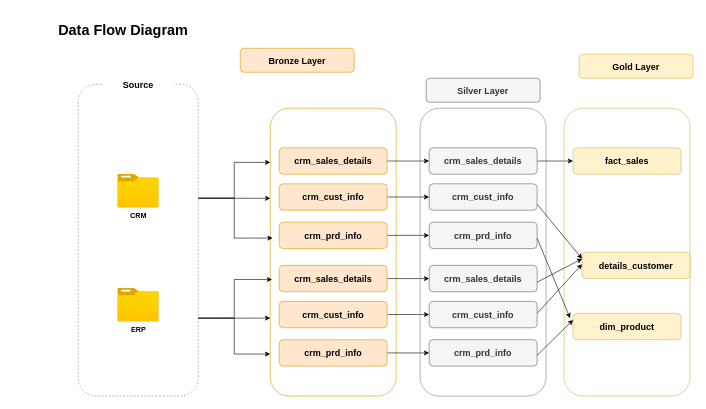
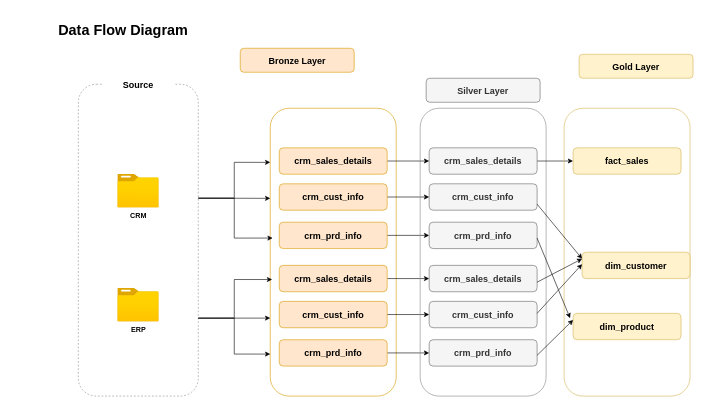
- <mxCell id="38" value="&lt;span style=&quot;font-size: 15px;&quot;&gt;&lt;b&gt;details_customer&lt;/b&gt;&lt;/span&gt;" style="rounded=1;whiteSpace=wrap;html=1;fillColor=#fff2cc;strokeColor=#d6b656;" vertex="1" parent="1"><mxGeometry x="970" y="420" width="180" height="44" as="geometry" /></mxCell>
+ <mxCell id="38" value="&lt;span style=&quot;font-size: 15px;&quot;&gt;&lt;b&gt;dim_customer&lt;/b&gt;&lt;/span&gt;" style="rounded=1;whiteSpace=wrap;html=1;fillColor=#fff2cc;strokeColor=#d6b656;" vertex="1" parent="1"><mxGeometry x="970" y="420" width="180" height="44" as="geometry" /></mxCell>
